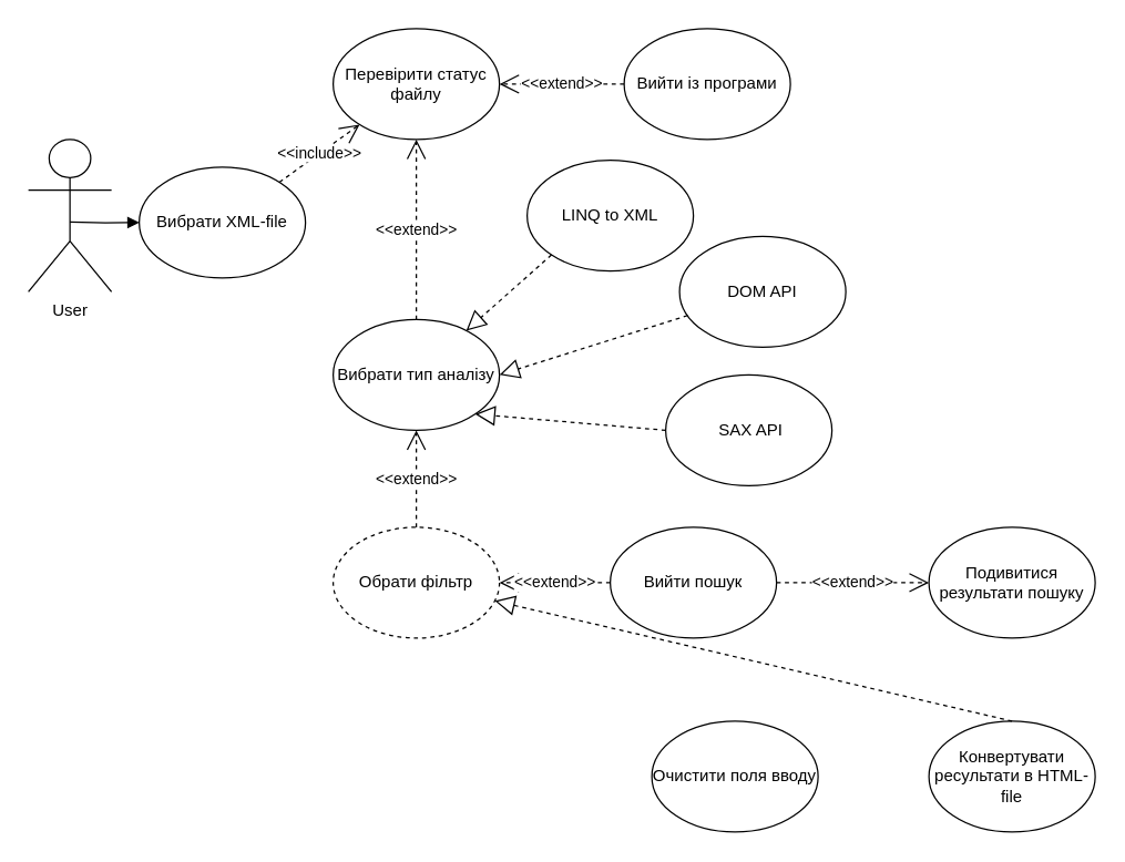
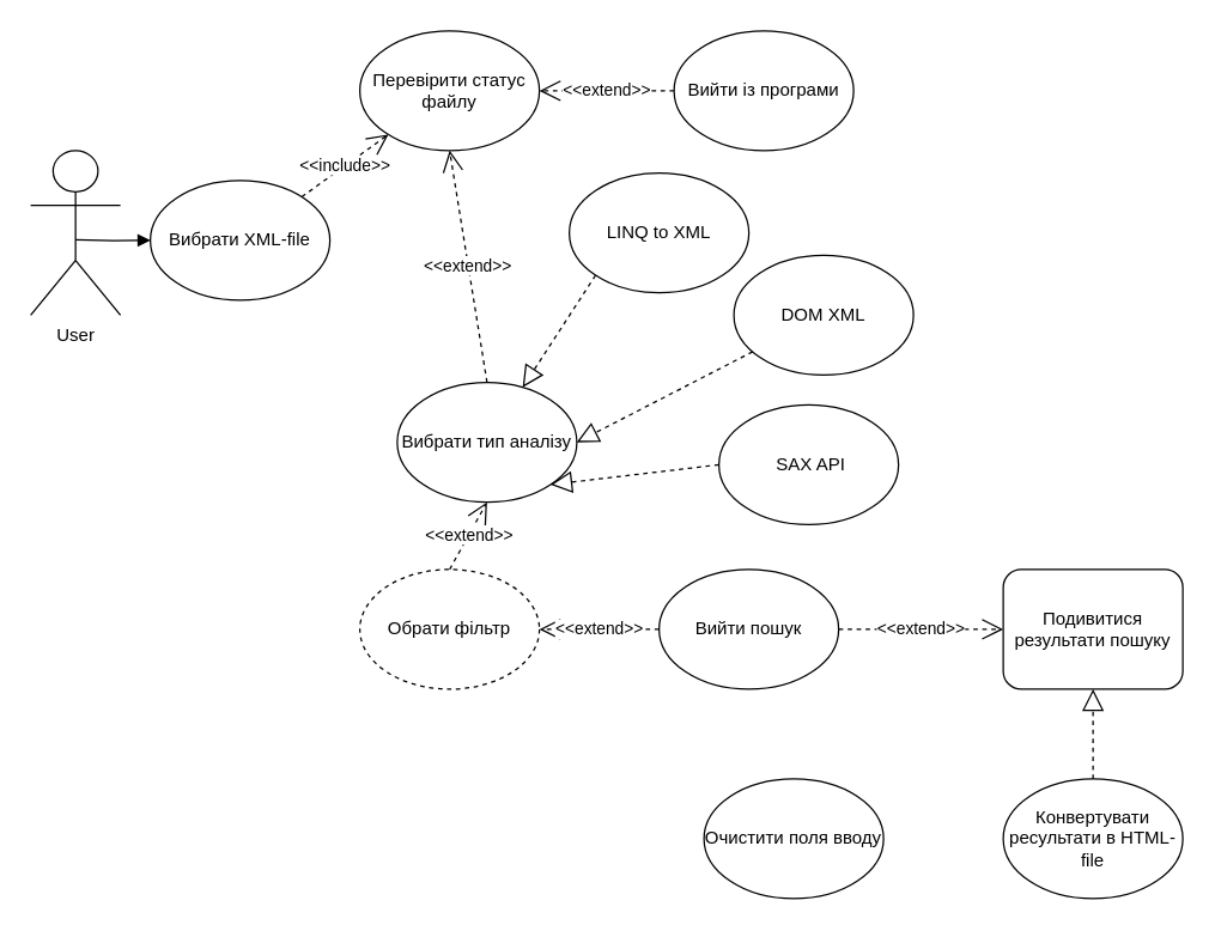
- <mxCell id="7" value="DOM API" style="ellipse;whiteSpace=wrap;html=1;" parent="1" vertex="1"><mxGeometry x="490" y="170" width="120" height="80" as="geometry" /></mxCell>
+ <mxCell id="7" value="DOM XML" style="ellipse;whiteSpace=wrap;html=1;" parent="1" vertex="1"><mxGeometry x="490" y="170" width="120" height="80" as="geometry" /></mxCell>
- <mxCell id="5" value="Вибрати тип аналізу" style="ellipse;whiteSpace=wrap;html=1;" parent="1" vertex="1"><mxGeometry x="240" y="230" width="120" height="80" as="geometry" /></mxCell>
+ <mxCell id="5" value="Вибрати тип аналізу" style="ellipse;whiteSpace=wrap;html=1;" parent="1" vertex="1"><mxGeometry x="265" y="255" width="120" height="80" as="geometry" /></mxCell>
- <mxCell id="23" value="Подивитися результати пошуку" style="ellipse;whiteSpace=wrap;html=1;" vertex="1" parent="1"><mxGeometry x="670" y="380" width="120" height="80" as="geometry" /></mxCell>
+ <mxCell id="23" value="Подивитися результати пошуку" style="whiteSpace=wrap;html=1;rounded=1;" vertex="1" parent="1"><mxGeometry x="670" y="380" width="120" height="80" as="geometry" /></mxCell>
- <mxCell id="25" value="" style="endArrow=block;dashed=1;endFill=0;endSize=12;html=1;rounded=0;exitX=0.5;exitY=0;exitDx=0;exitDy=0;" edge="1" parent="1" source="20" target="18"><mxGeometry width="160" relative="1" as="geometry"><mxPoint x="726" y="477" as="sourcePoint" /><mxPoint x="590" y="520" as="targetPoint" /></mxGeometry></mxCell>
+ <mxCell id="25" value="" style="endArrow=block;dashed=1;endFill=0;endSize=12;html=1;rounded=0;entryX=0.5;entryY=1;entryDx=0;entryDy=0;exitX=0.5;exitY=0;exitDx=0;exitDy=0;" edge="1" parent="1" source="20" target="23"><mxGeometry width="160" relative="1" as="geometry"><mxPoint x="726" y="477" as="sourcePoint" /><mxPoint x="590" y="520" as="targetPoint" /></mxGeometry></mxCell>
